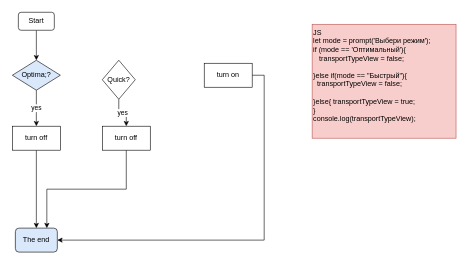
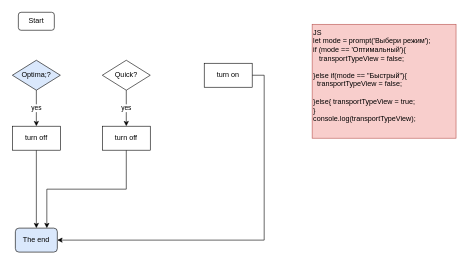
- <mxCell id="2" style="edgeStyle=orthogonalEdgeStyle;rounded=0;orthogonalLoop=1;jettySize=auto;html=1;exitX=0.5;exitY=1;exitDx=0;exitDy=0;entryX=0.5;entryY=0;entryDx=0;entryDy=0;" edge="1" parent="1" source="3" target="5"><mxGeometry relative="1" as="geometry" /></mxCell>
- <mxCell id="7" value="Quick?" style="rhombus;whiteSpace=wrap;html=1;" vertex="1" parent="1"><mxGeometry x="170" y="100" width="55" height="65" as="geometry" /></mxCell>
+ <mxCell id="7" value="Quick?" style="rhombus;whiteSpace=wrap;html=1;" vertex="1" parent="1"><mxGeometry x="170" y="100" width="80" height="50" as="geometry" /></mxCell>
